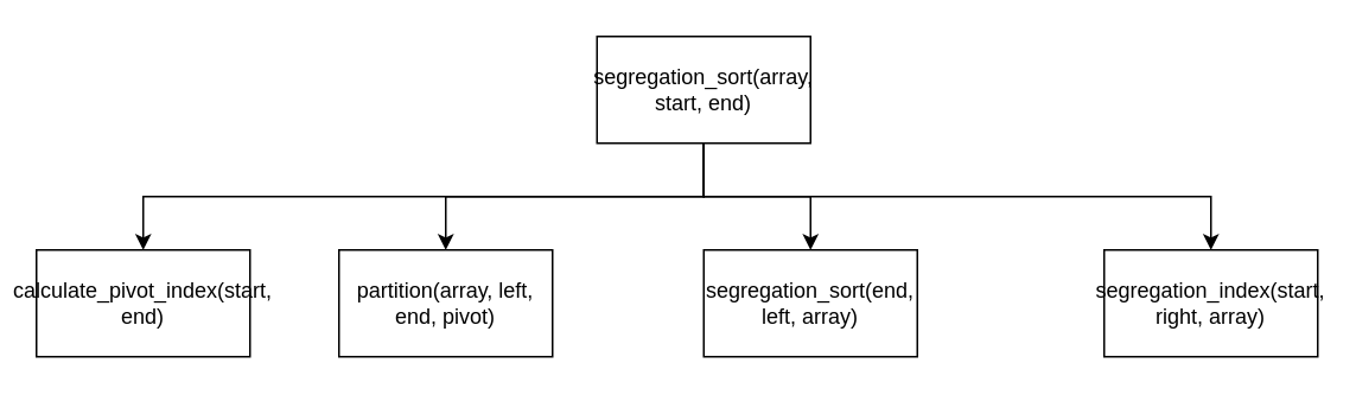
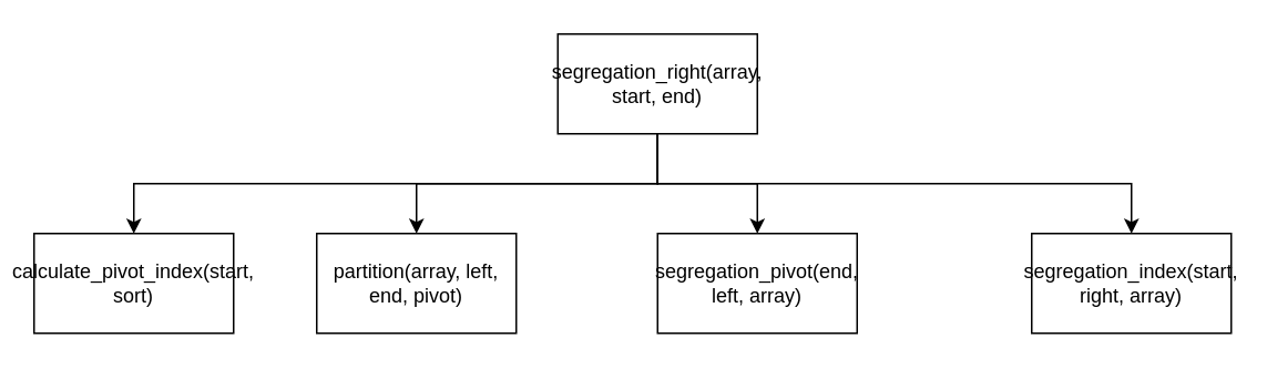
- <mxCell id="6" value="segregation_sort(array, start, end)" style="rounded=0;whiteSpace=wrap;html=1;" vertex="1" parent="1"><mxGeometry x="335" y="20" width="120" height="60" as="geometry" /></mxCell>
+ <mxCell id="6" value="segregation_right(array, start, end)" style="rounded=0;whiteSpace=wrap;html=1;" vertex="1" parent="1"><mxGeometry x="335" y="20" width="120" height="60" as="geometry" /></mxCell>
- <mxCell id="8" value="calculate_pivot_index(start, end)" style="rounded=0;whiteSpace=wrap;html=1;" vertex="1" parent="1"><mxGeometry x="20" y="140" width="120" height="60" as="geometry" /></mxCell>
+ <mxCell id="8" value="calculate_pivot_index(start, sort)" style="rounded=0;whiteSpace=wrap;html=1;" vertex="1" parent="1"><mxGeometry x="20" y="140" width="120" height="60" as="geometry" /></mxCell>
- <mxCell id="9" value="segregation_sort(end, left, array)" style="rounded=0;whiteSpace=wrap;html=1;" vertex="1" parent="1"><mxGeometry x="395" y="140" width="120" height="60" as="geometry" /></mxCell>
+ <mxCell id="9" value="segregation_pivot(end, left, array)" style="rounded=0;whiteSpace=wrap;html=1;" vertex="1" parent="1"><mxGeometry x="395" y="140" width="120" height="60" as="geometry" /></mxCell>
